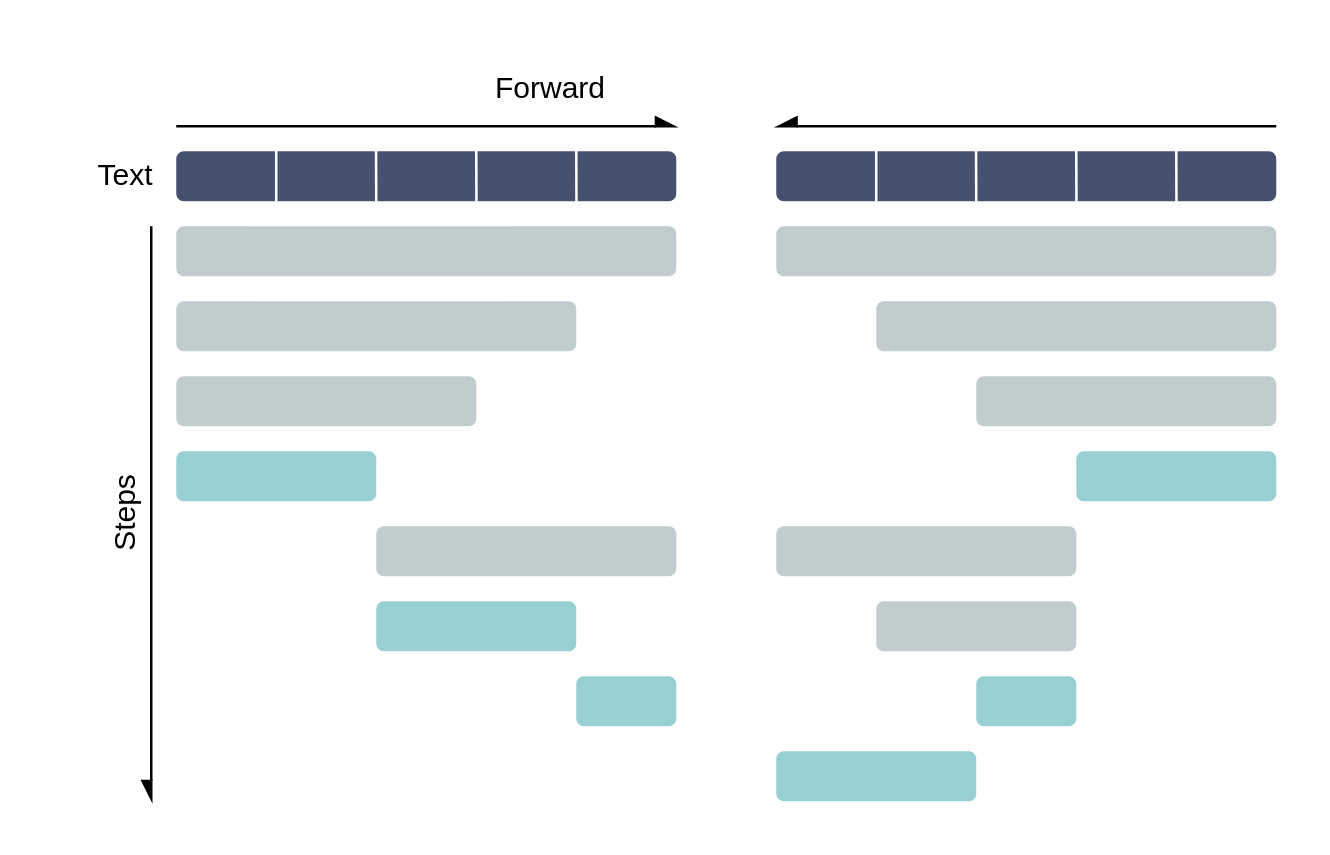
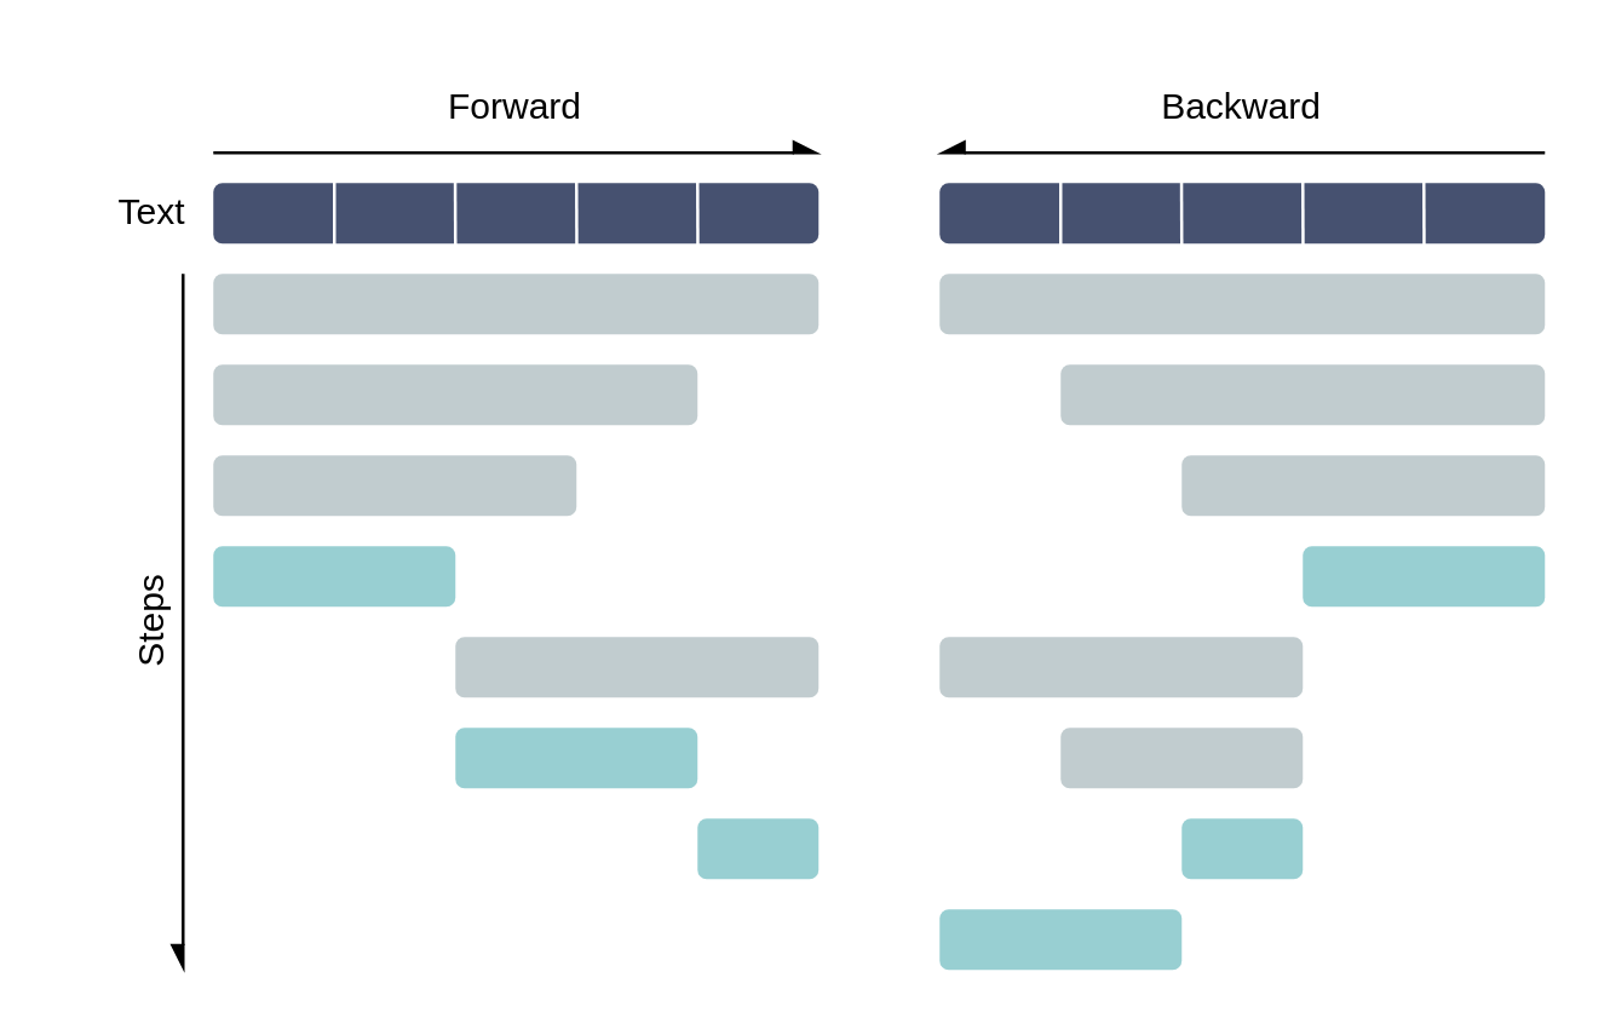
- <mxCell id="32" value="Forward" style="text;html=1;align=center;verticalAlign=middle;whiteSpace=wrap;rounded=0;" parent="1" vertex="1"><mxGeometry x="190" y="20" width="60" height="30" as="geometry" /></mxCell>
+ <mxCell id="32" value="Forward" style="text;html=1;align=center;verticalAlign=middle;whiteSpace=wrap;rounded=0;" parent="1" vertex="1"><mxGeometry x="140" y="20" width="60" height="30" as="geometry" /></mxCell>
+ <mxCell id="33" value="Backward" style="text;html=1;align=center;verticalAlign=middle;whiteSpace=wrap;rounded=0;" parent="1" vertex="1"><mxGeometry x="380" y="20" width="60" height="30" as="geometry" /></mxCell>
